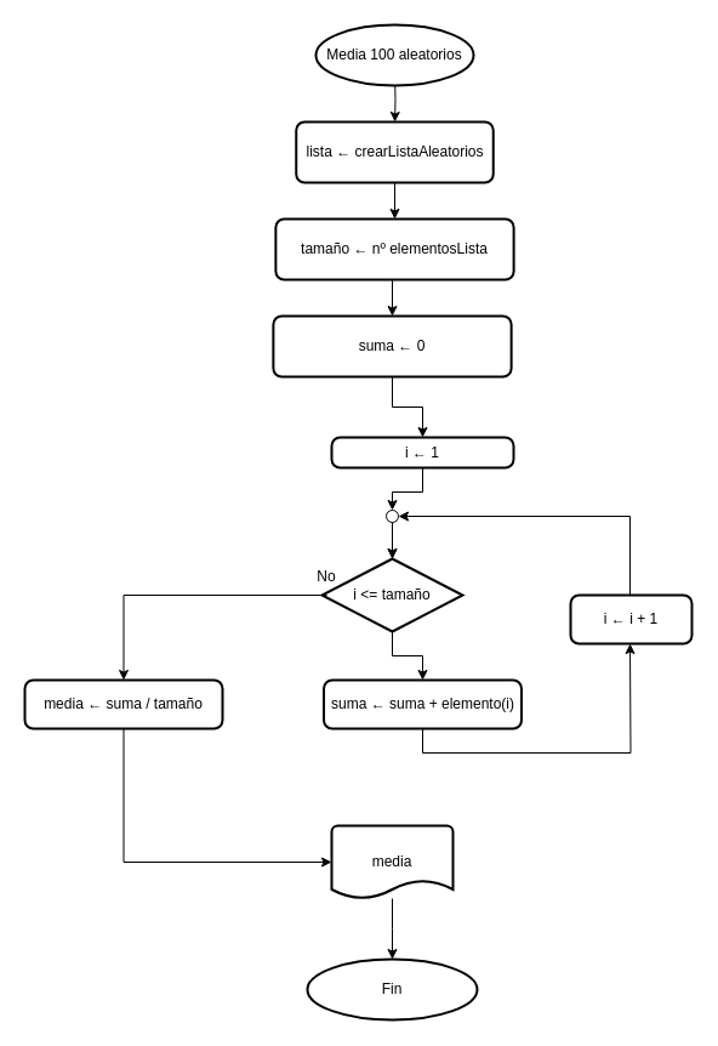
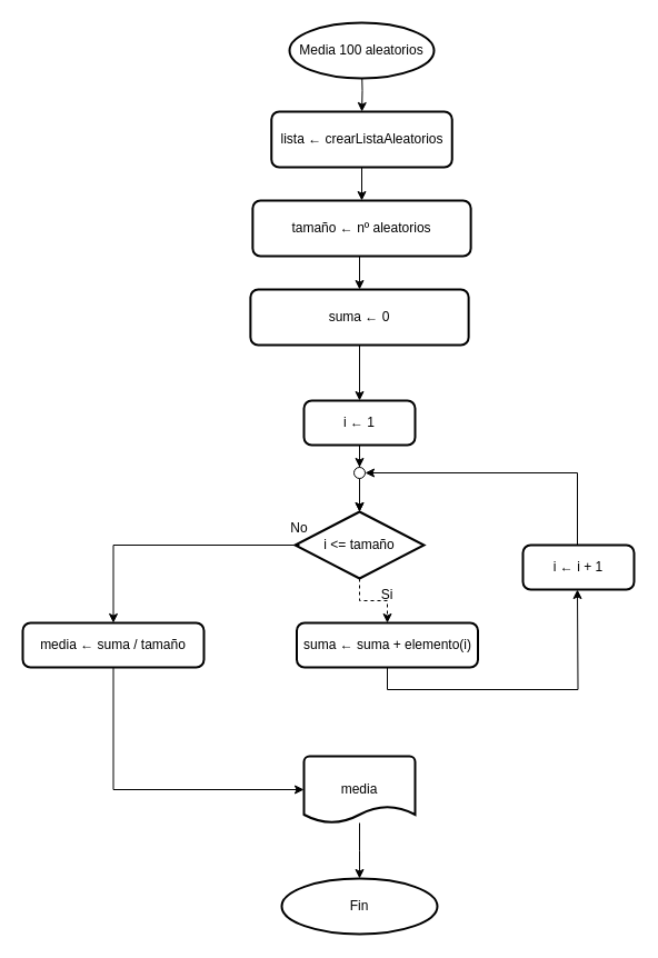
- <mxCell id="7" value="tamaño ← nº elementosLista" style="rounded=1;whiteSpace=wrap;html=1;absoluteArcSize=1;arcSize=14;strokeWidth=2;" vertex="1" parent="1"><mxGeometry x="226.87" y="180" width="196.25" height="50" as="geometry" /></mxCell>
+ <mxCell id="7" value="tamaño ← nº aleatorios" style="rounded=1;whiteSpace=wrap;html=1;absoluteArcSize=1;arcSize=14;strokeWidth=2;" vertex="1" parent="1"><mxGeometry x="226.87" y="180" width="196.25" height="50" as="geometry" /></mxCell>
- <mxCell id="11" value="i ← 1" style="rounded=1;whiteSpace=wrap;html=1;absoluteArcSize=1;arcSize=14;strokeWidth=2;" vertex="1" parent="1"><mxGeometry x="273" y="360" width="150" height="25" as="geometry" /></mxCell>
+ <mxCell id="11" value="i ← 1" style="rounded=1;whiteSpace=wrap;html=1;absoluteArcSize=1;arcSize=14;strokeWidth=2;" vertex="1" parent="1"><mxGeometry x="273" y="360" width="100" height="40" as="geometry" /></mxCell>
+ <mxCell id="21" value="Si" style="text;html=1;strokeColor=none;fillColor=none;align=center;verticalAlign=middle;whiteSpace=wrap;rounded=0;" vertex="1" parent="1"><mxGeometry x="318" y="520" width="60" height="30" as="geometry" /></mxCell>
- <mxCell id="12" value="" style="edgeStyle=orthogonalEdgeStyle;rounded=0;orthogonalLoop=1;jettySize=auto;html=1;" edge="1" parent="1" source="13" target="15"><mxGeometry relative="1" as="geometry" /></mxCell>
+ <mxCell id="12" value="" style="edgeStyle=orthogonalEdgeStyle;rounded=0;orthogonalLoop=1;jettySize=auto;html=1;dashed=1;" edge="1" parent="1" source="13" target="15"><mxGeometry relative="1" as="geometry" /></mxCell>
